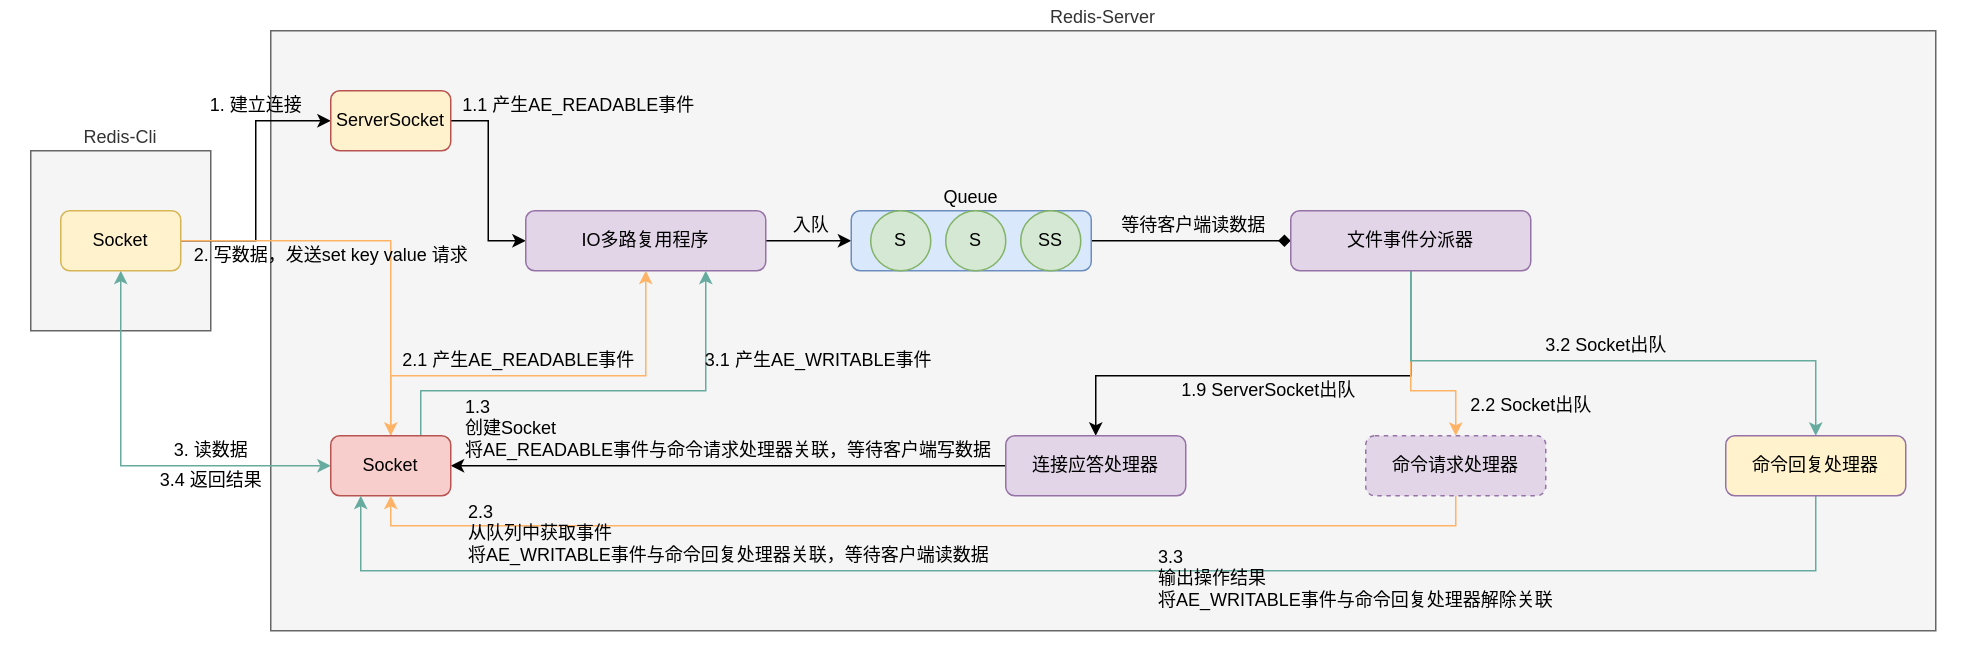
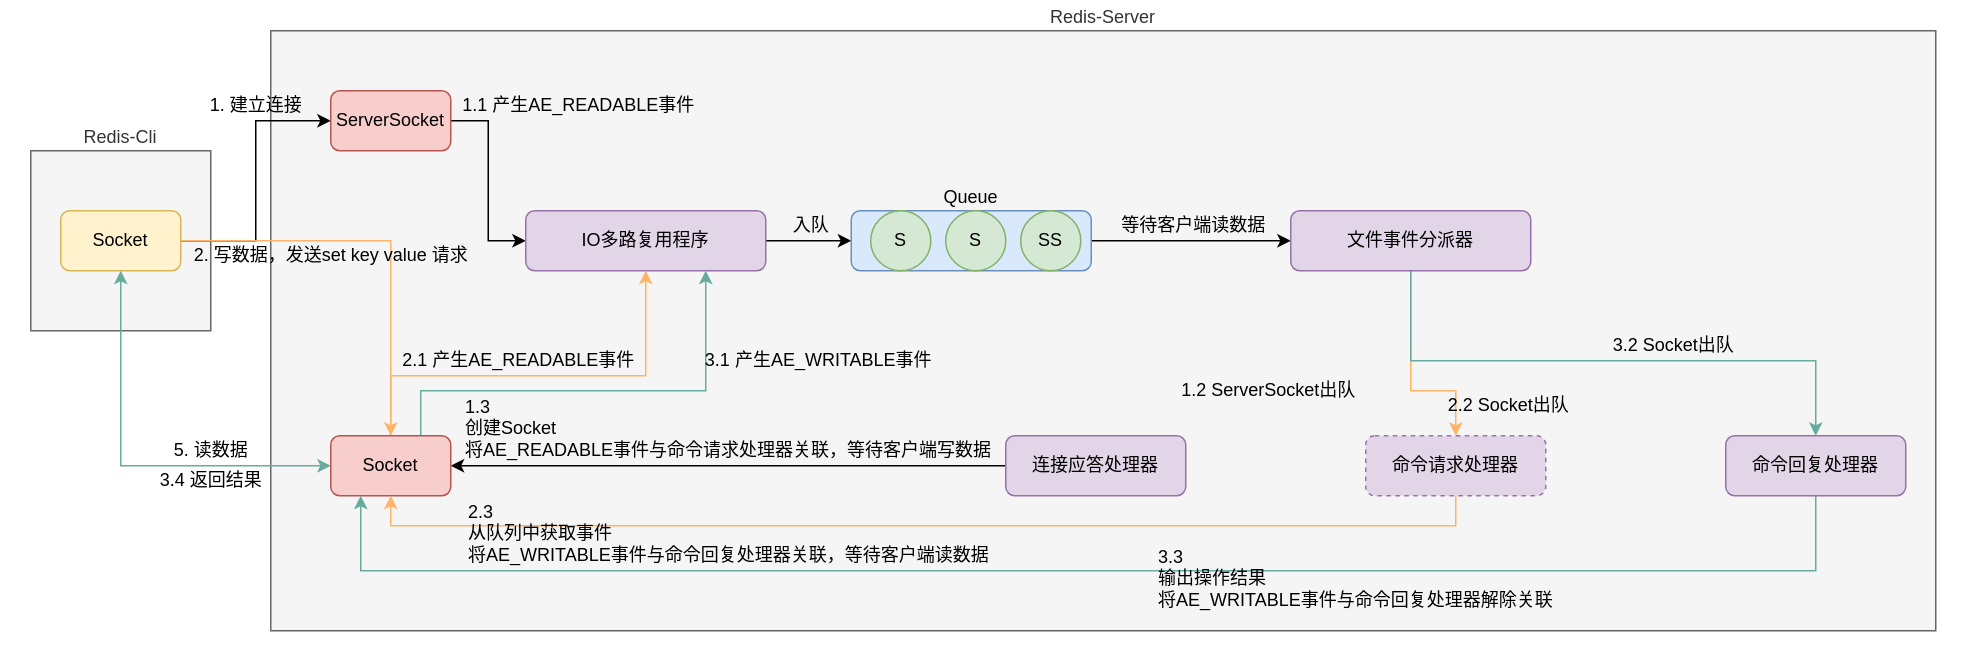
- <mxCell id="9" value="ServerSocket" style="rounded=1;whiteSpace=wrap;html=1;fillColor=#fff2cc;strokeColor=#b85450;" vertex="1" parent="1"><mxGeometry x="220" y="60" width="80" height="40" as="geometry" /></mxCell>
+ <mxCell id="9" value="ServerSocket" style="rounded=1;whiteSpace=wrap;html=1;fillColor=#f8cecc;strokeColor=#b85450;" vertex="1" parent="1"><mxGeometry x="220" y="60" width="80" height="40" as="geometry" /></mxCell>
- <mxCell id="14" style="edgeStyle=orthogonalEdgeStyle;rounded=0;orthogonalLoop=1;jettySize=auto;html=1;entryX=0;entryY=0.5;entryDx=0;entryDy=0;endArrow=diamond;" edge="1" parent="1" source="15" target="21"><mxGeometry relative="1" as="geometry" /></mxCell>
+ <mxCell id="14" style="edgeStyle=orthogonalEdgeStyle;rounded=0;orthogonalLoop=1;jettySize=auto;html=1;entryX=0;entryY=0.5;entryDx=0;entryDy=0;" edge="1" parent="1" source="15" target="21"><mxGeometry relative="1" as="geometry" /></mxCell>
- <mxCell id="42" value="3.2 Socket出队" style="text;html=1;align=center;verticalAlign=middle;resizable=0;points=[];;autosize=1;" vertex="1" parent="1"><mxGeometry x="1020" y="220" width="100" height="20" as="geometry" /></mxCell>
+ <mxCell id="42" value="3.2 Socket出队" style="text;html=1;align=center;verticalAlign=middle;resizable=0;points=[];;autosize=1;" vertex="1" parent="1"><mxGeometry x="1065" y="220" width="100" height="20" as="geometry" /></mxCell>
- <mxCell id="18" style="edgeStyle=orthogonalEdgeStyle;rounded=0;orthogonalLoop=1;jettySize=auto;html=1;exitX=0.5;exitY=1;exitDx=0;exitDy=0;" edge="1" parent="1" source="21" target="24"><mxGeometry relative="1" as="geometry"><Array as="points"><mxPoint x="940" y="250" /><mxPoint x="730" y="250" /></Array></mxGeometry></mxCell>
- <mxCell id="35" value="&lt;span style=&quot;text-align: left&quot;&gt;1.9 ServerSocket出队&lt;/span&gt;" style="text;html=1;align=center;verticalAlign=middle;resizable=0;points=[];;autosize=1;" vertex="1" parent="1"><mxGeometry x="780" y="250" width="130" height="20" as="geometry" /></mxCell>
+ <mxCell id="35" value="&lt;span style=&quot;text-align: left&quot;&gt;1.2 ServerSocket出队&lt;/span&gt;" style="text;html=1;align=center;verticalAlign=middle;resizable=0;points=[];;autosize=1;" vertex="1" parent="1"><mxGeometry x="780" y="250" width="130" height="20" as="geometry" /></mxCell>
- <mxCell id="34" value="2.2 Socket出队" style="text;html=1;align=center;verticalAlign=middle;resizable=0;points=[];;autosize=1;" vertex="1" parent="1"><mxGeometry x="970" y="260" width="100" height="20" as="geometry" /></mxCell>
+ <mxCell id="34" value="2.2 Socket出队" style="text;html=1;align=center;verticalAlign=middle;resizable=0;points=[];;autosize=1;" vertex="1" parent="1"><mxGeometry x="955" y="260" width="100" height="20" as="geometry" /></mxCell>
- <mxCell id="39" value="3. 读数据" style="text;html=1;align=center;verticalAlign=middle;resizable=0;points=[];;autosize=1;" vertex="1" parent="1"><mxGeometry x="110" y="290" width="60" height="20" as="geometry" /></mxCell>
+ <mxCell id="39" value="5. 读数据" style="text;html=1;align=center;verticalAlign=middle;resizable=0;points=[];;autosize=1;" vertex="1" parent="1"><mxGeometry x="110" y="290" width="60" height="20" as="geometry" /></mxCell>
- <mxCell id="38" value="&lt;span style=&quot;white-space: nowrap&quot;&gt;命令回复处理器&lt;/span&gt;" style="rounded=1;whiteSpace=wrap;html=1;fillColor=#fff2cc;strokeColor=#9673a6;" vertex="1" parent="1"><mxGeometry x="1150" y="290" width="120" height="40" as="geometry" /></mxCell>
+ <mxCell id="38" value="&lt;span style=&quot;white-space: nowrap&quot;&gt;命令回复处理器&lt;/span&gt;" style="rounded=1;whiteSpace=wrap;html=1;fillColor=#e1d5e7;strokeColor=#9673a6;" vertex="1" parent="1"><mxGeometry x="1150" y="290" width="120" height="40" as="geometry" /></mxCell>
